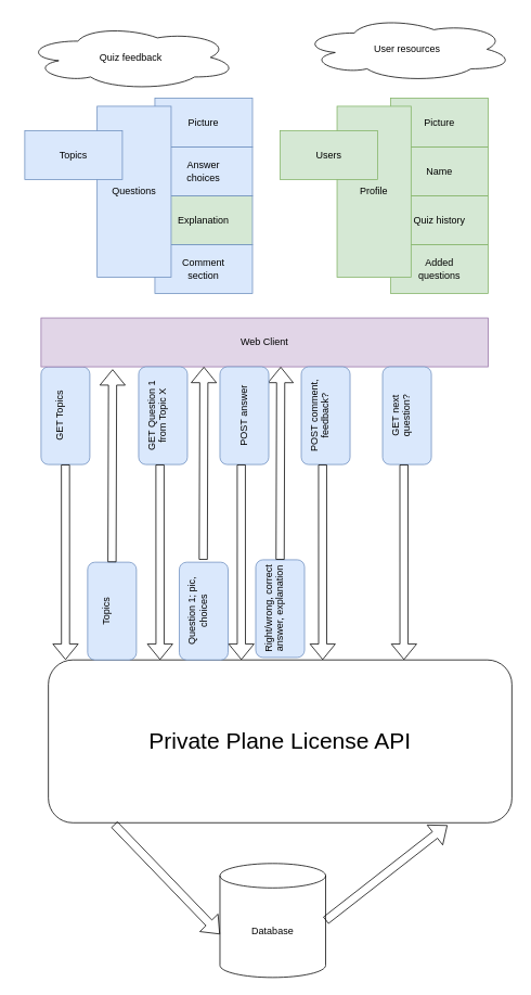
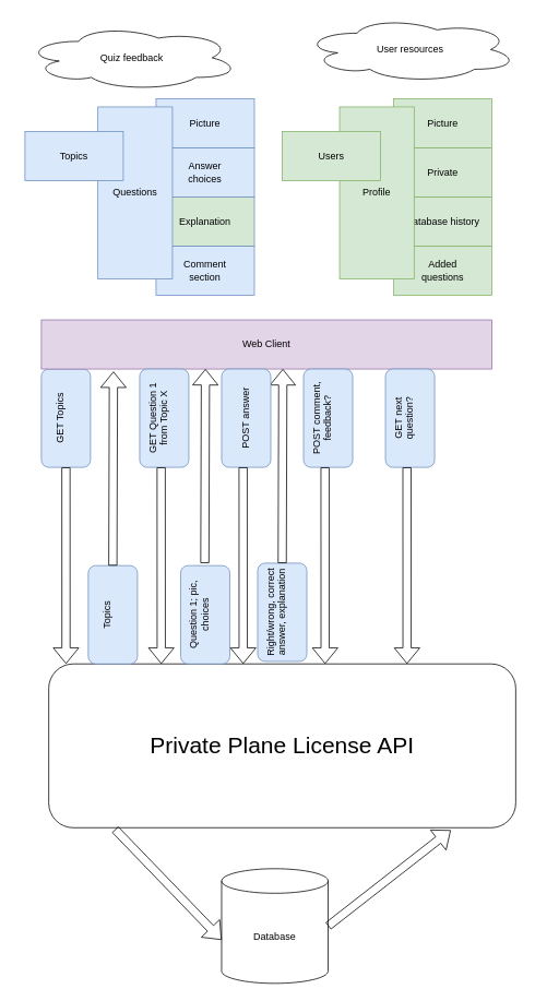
- <mxCell id="5" value="Name" style="rounded=0;whiteSpace=wrap;html=1;fillColor=#d5e8d4;strokeColor=#82b366;" vertex="1" parent="1"><mxGeometry x="480" y="180" width="120" height="60" as="geometry" /></mxCell>
+ <mxCell id="5" value="Private" style="rounded=0;whiteSpace=wrap;html=1;fillColor=#d5e8d4;strokeColor=#82b366;" vertex="1" parent="1"><mxGeometry x="480" y="180" width="120" height="60" as="geometry" /></mxCell>
- <mxCell id="4" value="Quiz history" style="rounded=0;whiteSpace=wrap;html=1;fillColor=#d5e8d4;strokeColor=#82b366;" vertex="1" parent="1"><mxGeometry x="480" y="240" width="120" height="60" as="geometry" /></mxCell>
+ <mxCell id="4" value="Database history" style="rounded=0;whiteSpace=wrap;html=1;fillColor=#d5e8d4;strokeColor=#82b366;" vertex="1" parent="1"><mxGeometry x="480" y="240" width="120" height="60" as="geometry" /></mxCell>
